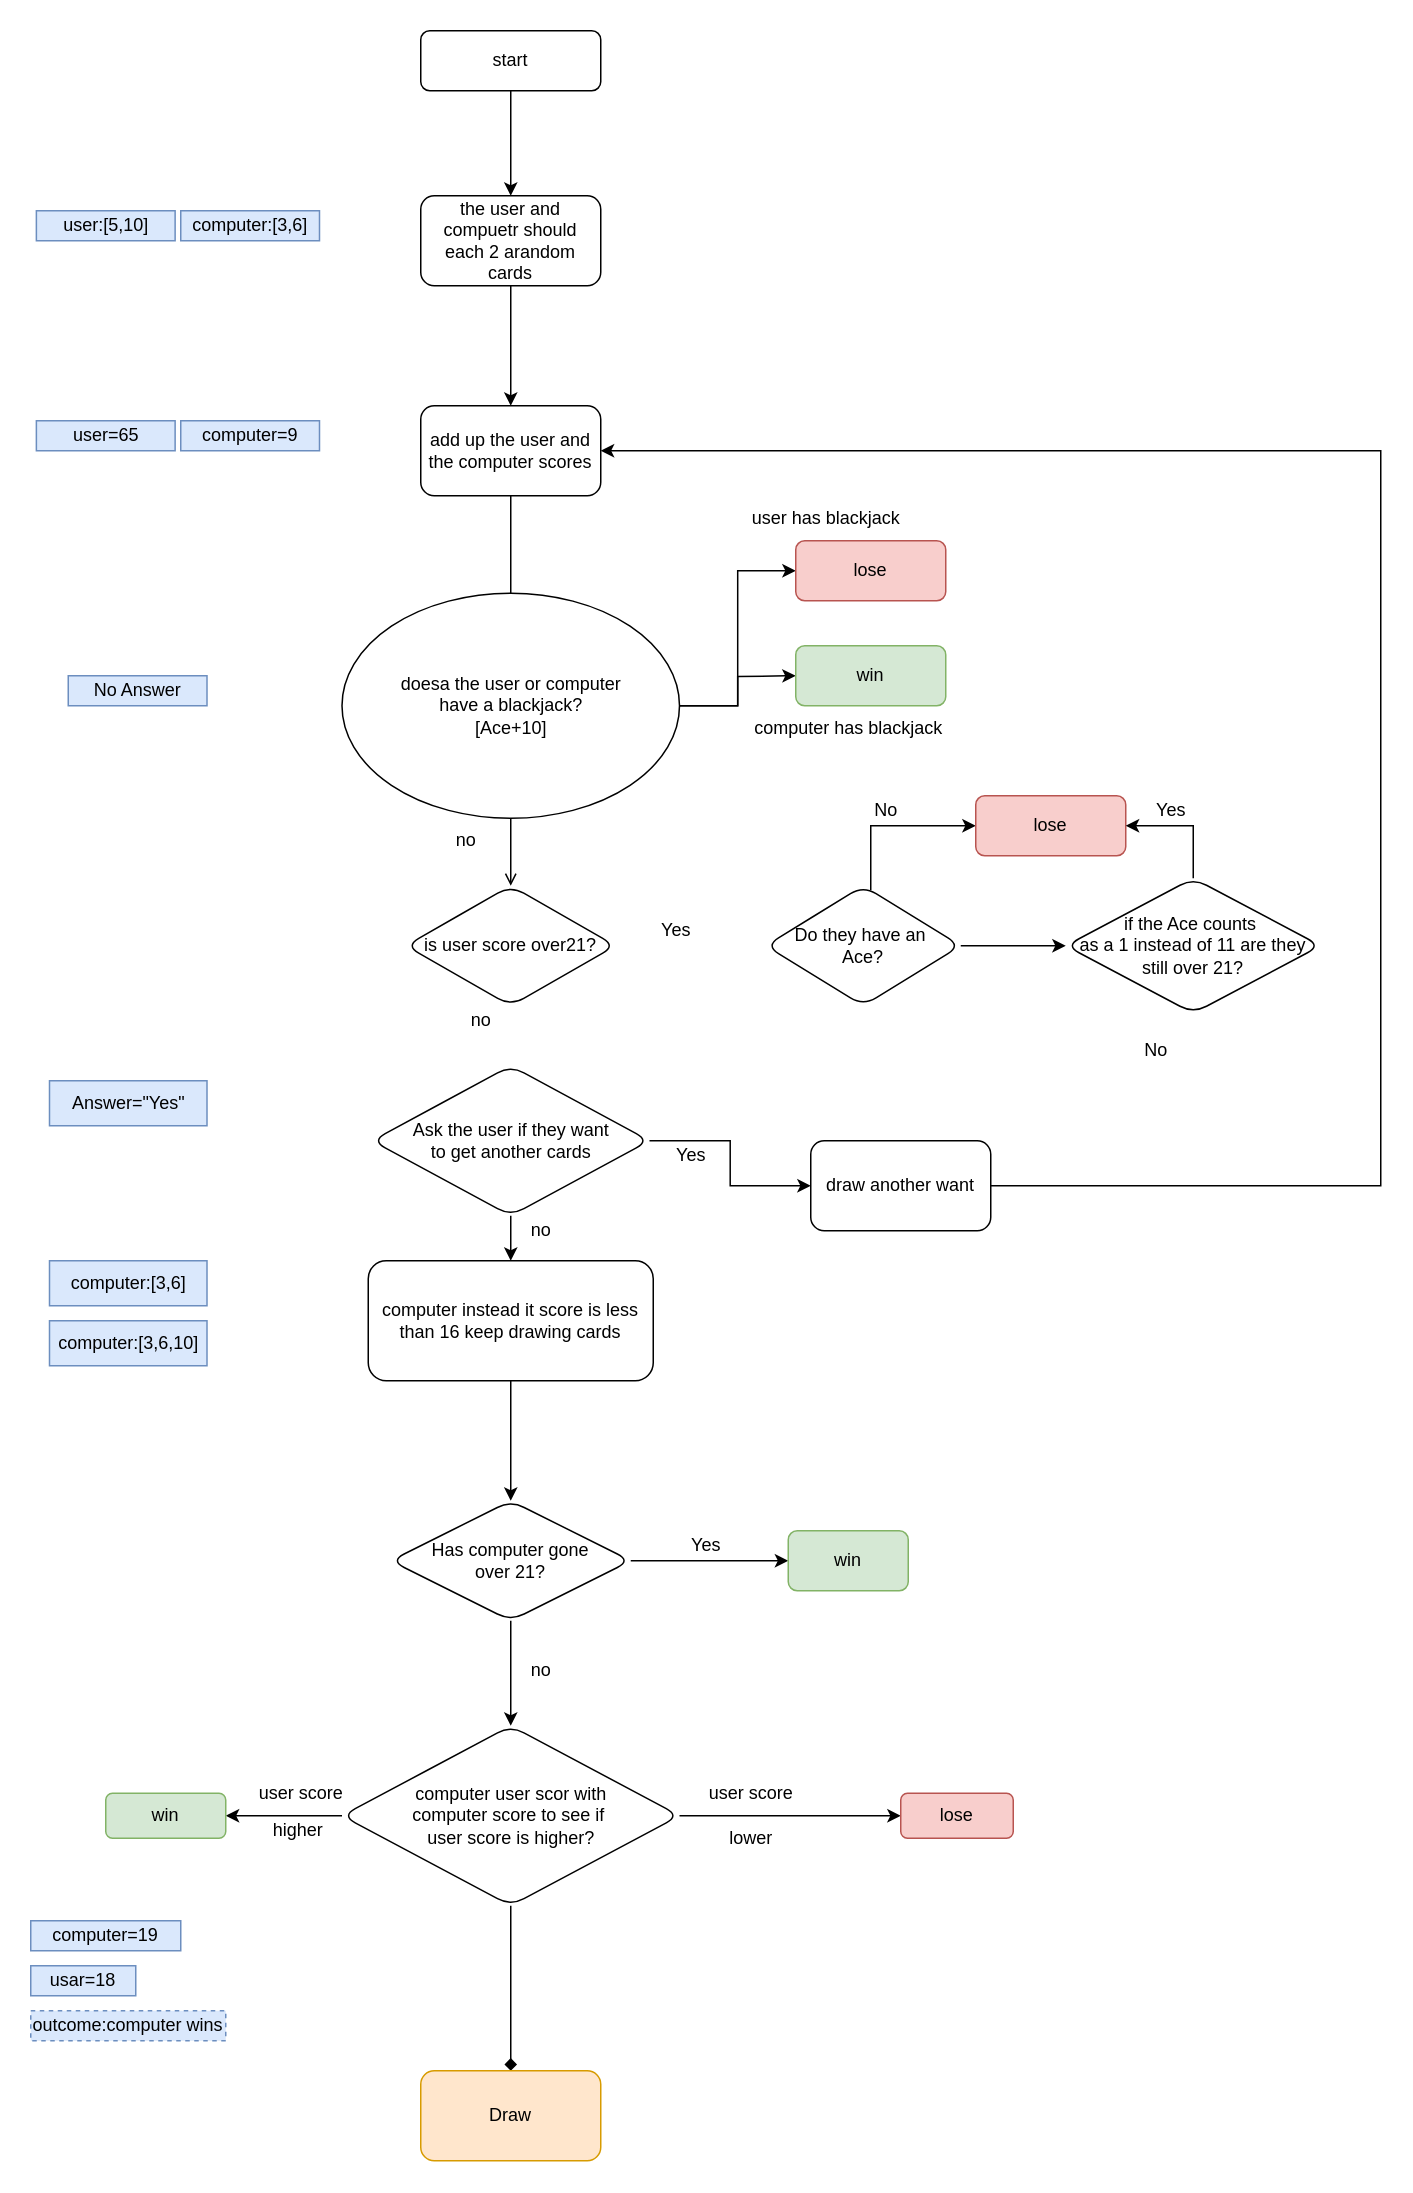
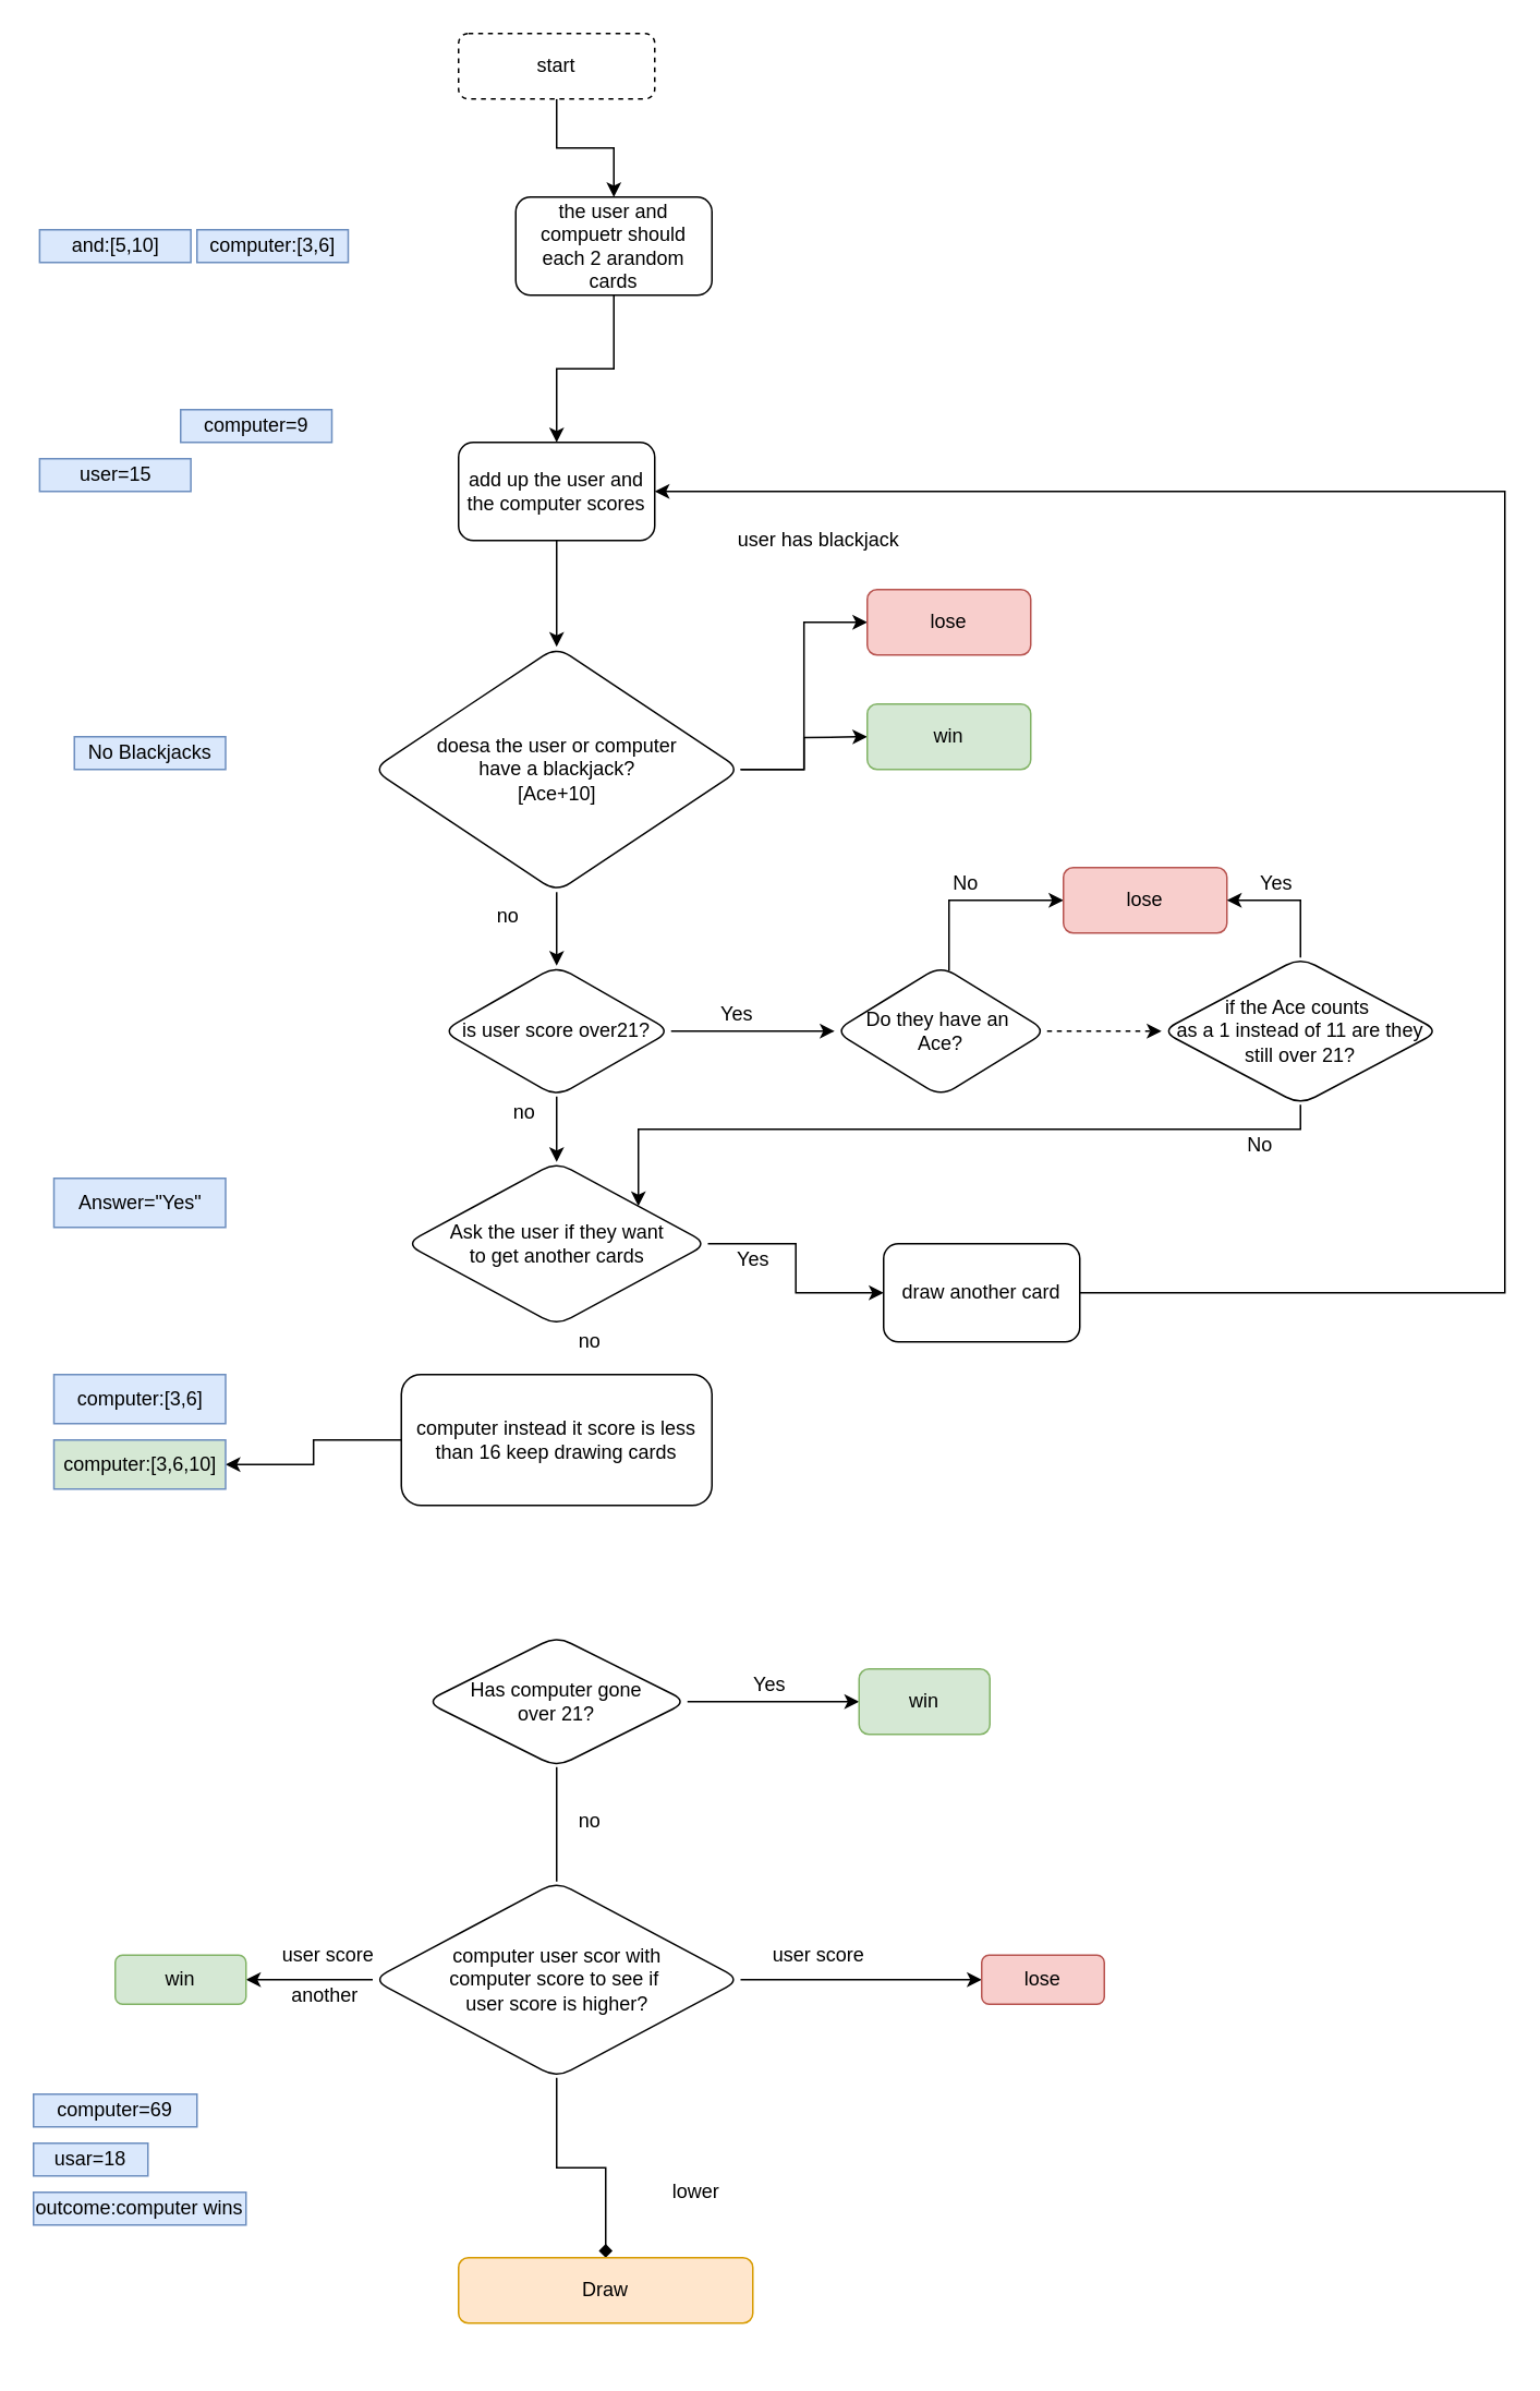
- <mxCell id="3" value="start" style="rounded=1;whiteSpace=wrap;html=1;fontSize=12;glass=0;strokeWidth=1;shadow=0;" parent="1" vertex="1"><mxGeometry x="280" y="20" width="120" height="40" as="geometry" /></mxCell>
+ <mxCell id="3" value="start" style="rounded=1;whiteSpace=wrap;html=1;fontSize=12;glass=0;strokeWidth=1;shadow=0;dashed=1;" parent="1" vertex="1"><mxGeometry x="280" y="20" width="120" height="40" as="geometry" /></mxCell>
- <mxCell id="52" value="user:[5,10]" style="rounded=0;whiteSpace=wrap;html=1;fillColor=#dae8fc;strokeColor=#6c8ebf;" parent="1" vertex="1"><mxGeometry x="23.75" y="140" width="92.5" height="20" as="geometry" /></mxCell>
+ <mxCell id="52" value="and:[5,10]" style="rounded=0;whiteSpace=wrap;html=1;fillColor=#dae8fc;strokeColor=#6c8ebf;" parent="1" vertex="1"><mxGeometry x="23.75" y="140" width="92.5" height="20" as="geometry" /></mxCell>
- <mxCell id="5" value="the user and compuetr should each 2 arandom cards" style="whiteSpace=wrap;html=1;rounded=1;glass=0;strokeWidth=1;shadow=0;" parent="1" vertex="1"><mxGeometry x="280" y="130" width="120" height="60" as="geometry" /></mxCell>
+ <mxCell id="5" value="the user and compuetr should each 2 arandom cards" style="whiteSpace=wrap;html=1;rounded=1;glass=0;strokeWidth=1;shadow=0;" parent="1" vertex="1"><mxGeometry x="315" y="120" width="120" height="60" as="geometry" /></mxCell>
- <mxCell id="50" value="user=65" style="rounded=0;whiteSpace=wrap;html=1;fillColor=#dae8fc;strokeColor=#6c8ebf;" parent="1" vertex="1"><mxGeometry x="23.75" y="280" width="92.5" height="20" as="geometry" /></mxCell>
+ <mxCell id="50" value="user=15" style="rounded=0;whiteSpace=wrap;html=1;fillColor=#dae8fc;strokeColor=#6c8ebf;" parent="1" vertex="1"><mxGeometry x="23.75" y="280" width="92.5" height="20" as="geometry" /></mxCell>
- <mxCell id="51" value="computer=9" style="rounded=0;whiteSpace=wrap;html=1;fillColor=#dae8fc;strokeColor=#6c8ebf;" parent="1" vertex="1"><mxGeometry x="120" y="280" width="92.5" height="20" as="geometry" /></mxCell>
+ <mxCell id="51" value="computer=9" style="rounded=0;whiteSpace=wrap;html=1;fillColor=#dae8fc;strokeColor=#6c8ebf;" parent="1" vertex="1"><mxGeometry x="110" y="250" width="92.5" height="20" as="geometry" /></mxCell>
- <mxCell id="56" value="user has blackjack" style="text;html=1;align=center;verticalAlign=middle;resizable=0;points=[];autosize=1;strokeColor=none;fillColor=none;" parent="1" vertex="1"><mxGeometry x="490" y="330" width="120" height="30" as="geometry" /></mxCell>
+ <mxCell id="56" value="user has blackjack" style="text;html=1;align=center;verticalAlign=middle;resizable=0;points=[];autosize=1;strokeColor=none;fillColor=none;" parent="1" vertex="1"><mxGeometry x="440" y="315" width="120" height="30" as="geometry" /></mxCell>
- <mxCell id="6" value="" style="edgeStyle=orthogonalEdgeStyle;rounded=0;orthogonalLoop=1;jettySize=auto;html=1;endArrow=none;" parent="1" source="7" target="11" edge="1"><mxGeometry relative="1" as="geometry" /></mxCell>
+ <mxCell id="6" value="" style="edgeStyle=orthogonalEdgeStyle;rounded=0;orthogonalLoop=1;jettySize=auto;html=1;" parent="1" source="7" target="11" edge="1"><mxGeometry relative="1" as="geometry" /></mxCell>
- <mxCell id="49" value="No Answer" style="rounded=0;whiteSpace=wrap;html=1;fillColor=#dae8fc;strokeColor=#6c8ebf;" parent="1" vertex="1"><mxGeometry x="45" y="450" width="92.5" height="20" as="geometry" /></mxCell>
+ <mxCell id="49" value="No Blackjacks" style="rounded=0;whiteSpace=wrap;html=1;fillColor=#dae8fc;strokeColor=#6c8ebf;" parent="1" vertex="1"><mxGeometry x="45" y="450" width="92.5" height="20" as="geometry" /></mxCell>
- <mxCell id="11" value="doesa the user or computer &lt;br&gt;have a blackjack?&lt;br&gt;[Ace+10]" style="ellipse;whiteSpace=wrap;html=1;glass=0;strokeWidth=1;shadow=0;" parent="1" vertex="1"><mxGeometry x="227.5" y="395" width="225" height="150" as="geometry" /></mxCell>
+ <mxCell id="11" value="doesa the user or computer &lt;br&gt;have a blackjack?&lt;br&gt;[Ace+10]" style="rhombus;whiteSpace=wrap;html=1;rounded=1;glass=0;strokeWidth=1;shadow=0;" parent="1" vertex="1"><mxGeometry x="227.5" y="395" width="225" height="150" as="geometry" /></mxCell>
- <mxCell id="57" value="computer has blackjack" style="text;html=1;align=center;verticalAlign=middle;resizable=0;points=[];autosize=1;strokeColor=none;fillColor=none;" parent="1" vertex="1"><mxGeometry x="490" y="470" width="150" height="30" as="geometry" /></mxCell>
- <mxCell id="8" value="" style="edgeStyle=orthogonalEdgeStyle;rounded=0;orthogonalLoop=1;jettySize=auto;html=1;endArrow=open;" parent="1" source="11" target="14" edge="1"><mxGeometry relative="1" as="geometry" /></mxCell>
+ <mxCell id="8" value="" style="edgeStyle=orthogonalEdgeStyle;rounded=0;orthogonalLoop=1;jettySize=auto;html=1;" parent="1" source="11" target="14" edge="1"><mxGeometry relative="1" as="geometry" /></mxCell>
+ <mxCell id="13" value="" style="edgeStyle=orthogonalEdgeStyle;rounded=0;orthogonalLoop=1;jettySize=auto;html=1;" parent="1" source="14" target="60" edge="1"><mxGeometry relative="1" as="geometry" /></mxCell>
- <mxCell id="59" value="" style="edgeStyle=orthogonalEdgeStyle;rounded=0;orthogonalLoop=1;jettySize=auto;html=1;" parent="1" source="60" target="64" edge="1"><mxGeometry relative="1" as="geometry" /></mxCell>
+ <mxCell id="59" value="" style="edgeStyle=orthogonalEdgeStyle;rounded=0;orthogonalLoop=1;jettySize=auto;html=1;dashed=1;" parent="1" source="60" target="64" edge="1"><mxGeometry relative="1" as="geometry" /></mxCell>
+ <mxCell id="12" value="" style="edgeStyle=orthogonalEdgeStyle;rounded=0;orthogonalLoop=1;jettySize=auto;html=1;" parent="1" source="14" target="17" edge="1"><mxGeometry relative="1" as="geometry" /></mxCell>
+ <mxCell id="63" style="edgeStyle=orthogonalEdgeStyle;rounded=0;orthogonalLoop=1;jettySize=auto;html=1;" parent="1" source="64" target="17" edge="1"><mxGeometry relative="1" as="geometry"><mxPoint x="390" y="700" as="targetPoint" /><Array as="points"><mxPoint x="795" y="690" /><mxPoint x="390" y="690" /></Array></mxGeometry></mxCell>
- <mxCell id="46" value="draw another want" style="whiteSpace=wrap;html=1;rounded=1;glass=0;strokeWidth=1;shadow=0;" parent="1" vertex="1"><mxGeometry x="540" y="760" width="120" height="60" as="geometry" /></mxCell>
+ <mxCell id="46" value="draw another card" style="whiteSpace=wrap;html=1;rounded=1;glass=0;strokeWidth=1;shadow=0;" parent="1" vertex="1"><mxGeometry x="540" y="760" width="120" height="60" as="geometry" /></mxCell>
- <mxCell id="15" value="" style="edgeStyle=orthogonalEdgeStyle;rounded=0;orthogonalLoop=1;jettySize=auto;html=1;" parent="1" source="17" target="19" edge="1"><mxGeometry relative="1" as="geometry" /></mxCell>
- <mxCell id="41" value="computer:[3,6,10]" style="rounded=0;whiteSpace=wrap;html=1;fillColor=#dae8fc;strokeColor=#6c8ebf;" parent="1" vertex="1"><mxGeometry x="32.5" y="880" width="105" height="30" as="geometry" /></mxCell>
+ <mxCell id="41" value="computer:[3,6,10]" style="rounded=0;whiteSpace=wrap;html=1;fillColor=#d5e8d4;strokeColor=#6c8ebf;" parent="1" vertex="1"><mxGeometry x="32.5" y="880" width="105" height="30" as="geometry" /></mxCell>
- <mxCell id="18" value="" style="edgeStyle=orthogonalEdgeStyle;rounded=0;orthogonalLoop=1;jettySize=auto;html=1;" parent="1" source="19" target="22" edge="1"><mxGeometry relative="1" as="geometry" /></mxCell>
+ <mxCell id="18" value="" style="edgeStyle=orthogonalEdgeStyle;rounded=0;orthogonalLoop=1;jettySize=auto;html=1;" parent="1" source="19" target="41" edge="1"><mxGeometry relative="1" as="geometry" /></mxCell>
- <mxCell id="20" value="" style="edgeStyle=orthogonalEdgeStyle;rounded=0;orthogonalLoop=1;jettySize=auto;html=1;" parent="1" source="22" target="26" edge="1"><mxGeometry relative="1" as="geometry" /></mxCell>
+ <mxCell id="20" value="" style="edgeStyle=orthogonalEdgeStyle;rounded=0;orthogonalLoop=1;jettySize=auto;html=1;endArrow=none;" parent="1" source="22" target="26" edge="1"><mxGeometry relative="1" as="geometry" /></mxCell>
- <mxCell id="34" value="higher" style="text;html=1;align=center;verticalAlign=middle;resizable=0;points=[];autosize=1;strokeColor=none;fillColor=none;" parent="1" vertex="1"><mxGeometry x="167.5" y="1205" width="60" height="30" as="geometry" /></mxCell>
+ <mxCell id="34" value="another" style="text;html=1;align=center;verticalAlign=middle;resizable=0;points=[];autosize=1;strokeColor=none;fillColor=none;" parent="1" vertex="1"><mxGeometry x="167.5" y="1205" width="60" height="30" as="geometry" /></mxCell>
- <mxCell id="36" value="lower" style="text;html=1;align=center;verticalAlign=middle;resizable=0;points=[];autosize=1;strokeColor=none;fillColor=none;" parent="1" vertex="1"><mxGeometry x="475" y="1210" width="50" height="30" as="geometry" /></mxCell>
+ <mxCell id="36" value="lower" style="text;html=1;align=center;verticalAlign=middle;resizable=0;points=[];autosize=1;strokeColor=none;fillColor=none;" parent="1" vertex="1"><mxGeometry x="400" y="1325" width="50" height="30" as="geometry" /></mxCell>
- <mxCell id="30" value="computer=19" style="rounded=0;whiteSpace=wrap;html=1;fillColor=#dae8fc;strokeColor=#6c8ebf;" parent="1" vertex="1"><mxGeometry x="20" y="1280" width="100" height="20" as="geometry" /></mxCell>
+ <mxCell id="30" value="computer=69" style="rounded=0;whiteSpace=wrap;html=1;fillColor=#dae8fc;strokeColor=#6c8ebf;" parent="1" vertex="1"><mxGeometry x="20" y="1280" width="100" height="20" as="geometry" /></mxCell>
- <mxCell id="32" value="outcome:computer wins" style="rounded=0;whiteSpace=wrap;html=1;fillColor=#dae8fc;strokeColor=#6c8ebf;dashed=1;" parent="1" vertex="1"><mxGeometry x="20" y="1340" width="130" height="20" as="geometry" /></mxCell>
+ <mxCell id="32" value="outcome:computer wins" style="rounded=0;whiteSpace=wrap;html=1;fillColor=#dae8fc;strokeColor=#6c8ebf;" parent="1" vertex="1"><mxGeometry x="20" y="1340" width="130" height="20" as="geometry" /></mxCell>
- <mxCell id="27" value="Draw" style="whiteSpace=wrap;html=1;rounded=1;glass=0;strokeWidth=1;shadow=0;fillColor=#ffe6cc;strokeColor=#d79b00;" parent="1" vertex="1"><mxGeometry x="280" y="1380" width="120" height="60" as="geometry" /></mxCell>
+ <mxCell id="27" value="Draw" style="whiteSpace=wrap;html=1;rounded=1;glass=0;strokeWidth=1;shadow=0;fillColor=#ffe6cc;strokeColor=#d79b00;" parent="1" vertex="1"><mxGeometry x="280" y="1380" width="180" height="40" as="geometry" /></mxCell>
